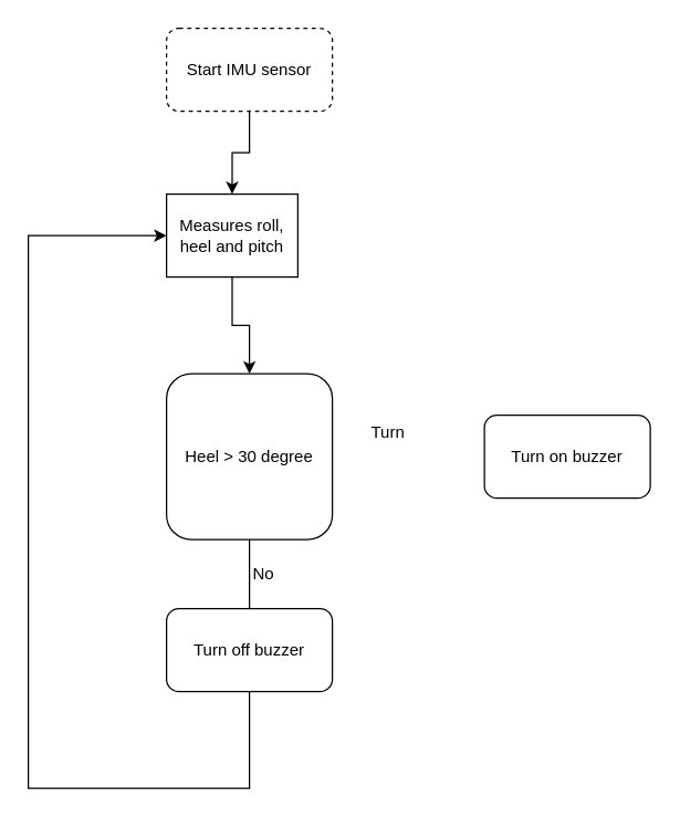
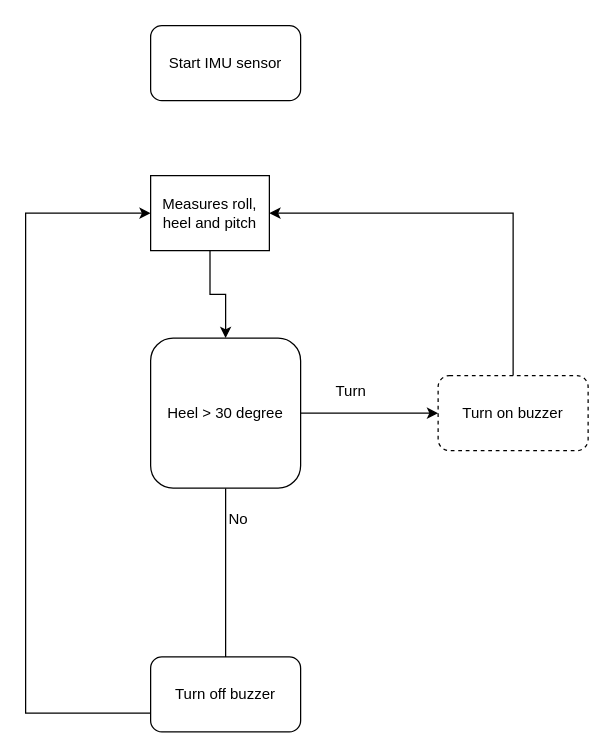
- <mxCell id="3" value="Start IMU sensor" style="rounded=1;whiteSpace=wrap;html=1;dashed=1;" parent="1" vertex="1"><mxGeometry x="120" y="20" width="120" height="60" as="geometry" /></mxCell>
+ <mxCell id="3" value="Start IMU sensor" style="rounded=1;whiteSpace=wrap;html=1;" parent="1" vertex="1"><mxGeometry x="120" y="20" width="120" height="60" as="geometry" /></mxCell>
- <mxCell id="2" style="edgeStyle=orthogonalEdgeStyle;rounded=0;orthogonalLoop=1;jettySize=auto;html=1;exitX=0.5;exitY=1;exitDx=0;exitDy=0;entryX=0.5;entryY=0;entryDx=0;entryDy=0;" parent="1" source="3" target="8" edge="1"><mxGeometry relative="1" as="geometry" /></mxCell>
+ <mxCell id="9" style="edgeStyle=orthogonalEdgeStyle;rounded=0;orthogonalLoop=1;jettySize=auto;html=1;exitX=0.5;exitY=0;exitDx=0;exitDy=0;entryX=1;entryY=0.5;entryDx=0;entryDy=0;" edge="1" parent="1" source="10" target="8"><mxGeometry relative="1" as="geometry" /></mxCell>
+ <mxCell id="4" style="edgeStyle=orthogonalEdgeStyle;rounded=0;orthogonalLoop=1;jettySize=auto;html=1;exitX=1;exitY=0.5;exitDx=0;exitDy=0;entryX=0;entryY=0.5;entryDx=0;entryDy=0;" parent="1" source="6" target="10" edge="1"><mxGeometry relative="1" as="geometry" /></mxCell>
- <mxCell id="10" value="Turn on buzzer" style="rounded=1;whiteSpace=wrap;html=1;" parent="1" vertex="1"><mxGeometry x="350" y="300" width="120" height="60" as="geometry" /></mxCell>
+ <mxCell id="10" value="Turn on buzzer" style="rounded=1;whiteSpace=wrap;html=1;dashed=1;" parent="1" vertex="1"><mxGeometry x="350" y="300" width="120" height="60" as="geometry" /></mxCell>
- <mxCell id="13" value="Turn off buzzer" style="rounded=1;whiteSpace=wrap;html=1;" vertex="1" parent="1"><mxGeometry x="120" y="440" width="120" height="60" as="geometry" /></mxCell>
+ <mxCell id="13" value="Turn off buzzer" style="rounded=1;whiteSpace=wrap;html=1;" vertex="1" parent="1"><mxGeometry x="120" y="525" width="120" height="60" as="geometry" /></mxCell>
